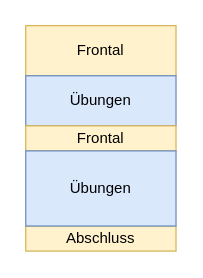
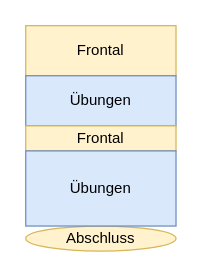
- <mxCell id="5" value="Abschluss" style="rounded=0;whiteSpace=wrap;html=1;fillColor=#fff2cc;strokeColor=#d6b656;" vertex="1" parent="1"><mxGeometry x="20" y="180" width="120" height="20" as="geometry" /></mxCell>
+ <mxCell id="5" value="Abschluss" style="ellipse;whiteSpace=wrap;html=1;fillColor=#fff2cc;strokeColor=#d6b656;" vertex="1" parent="1"><mxGeometry x="20" y="180" width="120" height="20" as="geometry" /></mxCell>
